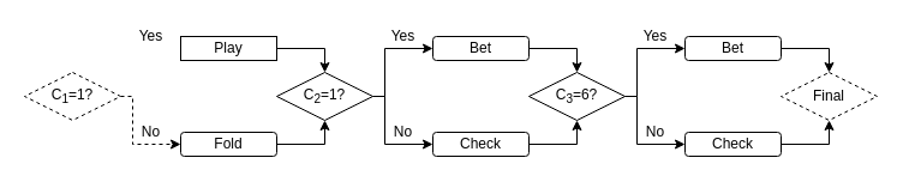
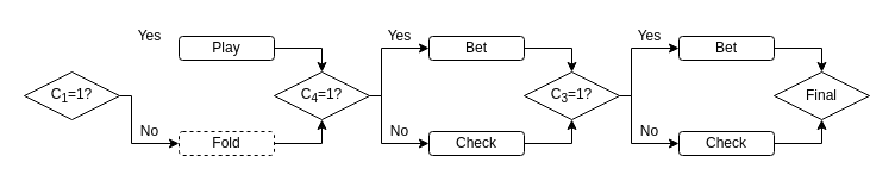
- <mxCell id="18" value="Play" style="whiteSpace=wrap;html=1;rounded=0;" vertex="1" parent="1"><mxGeometry x="150" y="30" width="80" height="20" as="geometry" /></mxCell>
+ <mxCell id="18" value="Play" style="rounded=1;whiteSpace=wrap;html=1;" vertex="1" parent="1"><mxGeometry x="150" y="30" width="80" height="20" as="geometry" /></mxCell>
- <mxCell id="20" value="C&lt;sub&gt;1&lt;/sub&gt;=1?" style="rhombus;whiteSpace=wrap;html=1;dashed=1;" vertex="1" parent="1"><mxGeometry x="20" y="60" width="80" height="40" as="geometry" /></mxCell>
+ <mxCell id="20" value="C&lt;sub&gt;1&lt;/sub&gt;=1?" style="rhombus;whiteSpace=wrap;html=1;" vertex="1" parent="1"><mxGeometry x="20" y="60" width="80" height="40" as="geometry" /></mxCell>
- <mxCell id="14" value="C&lt;sub&gt;2&lt;/sub&gt;=1?" style="rhombus;whiteSpace=wrap;html=1;" vertex="1" parent="1"><mxGeometry x="230" y="60" width="80" height="40" as="geometry" /></mxCell>
+ <mxCell id="14" value="C&lt;sub&gt;4&lt;/sub&gt;=1?" style="rhombus;whiteSpace=wrap;html=1;" vertex="1" parent="1"><mxGeometry x="230" y="60" width="80" height="40" as="geometry" /></mxCell>
- <mxCell id="6" value="C&lt;sub&gt;3&lt;/sub&gt;=6?" style="rhombus;whiteSpace=wrap;html=1;" vertex="1" parent="1"><mxGeometry x="440" y="60" width="80" height="40" as="geometry" /></mxCell>
+ <mxCell id="6" value="C&lt;sub&gt;3&lt;/sub&gt;=1?" style="rhombus;whiteSpace=wrap;html=1;" vertex="1" parent="1"><mxGeometry x="440" y="60" width="80" height="40" as="geometry" /></mxCell>
- <mxCell id="9" value="Final" style="rhombus;whiteSpace=wrap;html=1;dashed=1;" vertex="1" parent="1"><mxGeometry x="650" y="60" width="80" height="40" as="geometry" /></mxCell>
+ <mxCell id="9" value="Final" style="rhombus;whiteSpace=wrap;html=1;" vertex="1" parent="1"><mxGeometry x="650" y="60" width="80" height="40" as="geometry" /></mxCell>
- <mxCell id="19" value="" style="edgeStyle=orthogonalEdgeStyle;rounded=0;orthogonalLoop=1;jettySize=auto;html=1;entryX=0;entryY=0.5;entryDx=0;entryDy=0;dashed=1;" edge="1" parent="1" source="20" target="22"><mxGeometry relative="1" as="geometry"><mxPoint x="110" y="180" as="targetPoint" /><Array as="points"><mxPoint x="110" y="120" /></Array></mxGeometry></mxCell>
+ <mxCell id="19" value="" style="edgeStyle=orthogonalEdgeStyle;rounded=0;orthogonalLoop=1;jettySize=auto;html=1;entryX=0;entryY=0.5;entryDx=0;entryDy=0;" edge="1" parent="1" source="20" target="22"><mxGeometry relative="1" as="geometry"><mxPoint x="110" y="180" as="targetPoint" /><Array as="points"><mxPoint x="110" y="120" /></Array></mxGeometry></mxCell>
- <mxCell id="22" value="Fold" style="rounded=1;whiteSpace=wrap;html=1;" vertex="1" parent="1"><mxGeometry x="150" y="110" width="80" height="20" as="geometry" /></mxCell>
+ <mxCell id="22" value="Fold" style="rounded=1;whiteSpace=wrap;html=1;dashed=1;" vertex="1" parent="1"><mxGeometry x="150" y="110" width="80" height="20" as="geometry" /></mxCell>
